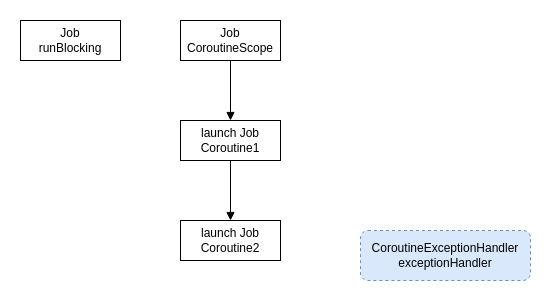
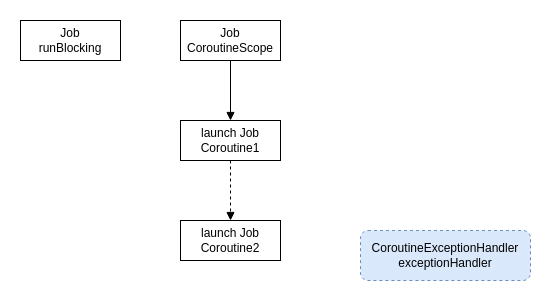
- <mxCell id="5" style="edgeStyle=orthogonalEdgeStyle;rounded=0;orthogonalLoop=1;jettySize=auto;html=1;entryX=0.5;entryY=0;entryDx=0;entryDy=0;endArrow=block;endFill=1;" edge="1" parent="1" source="6" target="7"><mxGeometry relative="1" as="geometry" /></mxCell>
+ <mxCell id="5" style="edgeStyle=orthogonalEdgeStyle;rounded=0;orthogonalLoop=1;jettySize=auto;html=1;entryX=0.5;entryY=0;entryDx=0;entryDy=0;endArrow=block;endFill=1;dashed=1;" edge="1" parent="1" source="6" target="7"><mxGeometry relative="1" as="geometry" /></mxCell>
